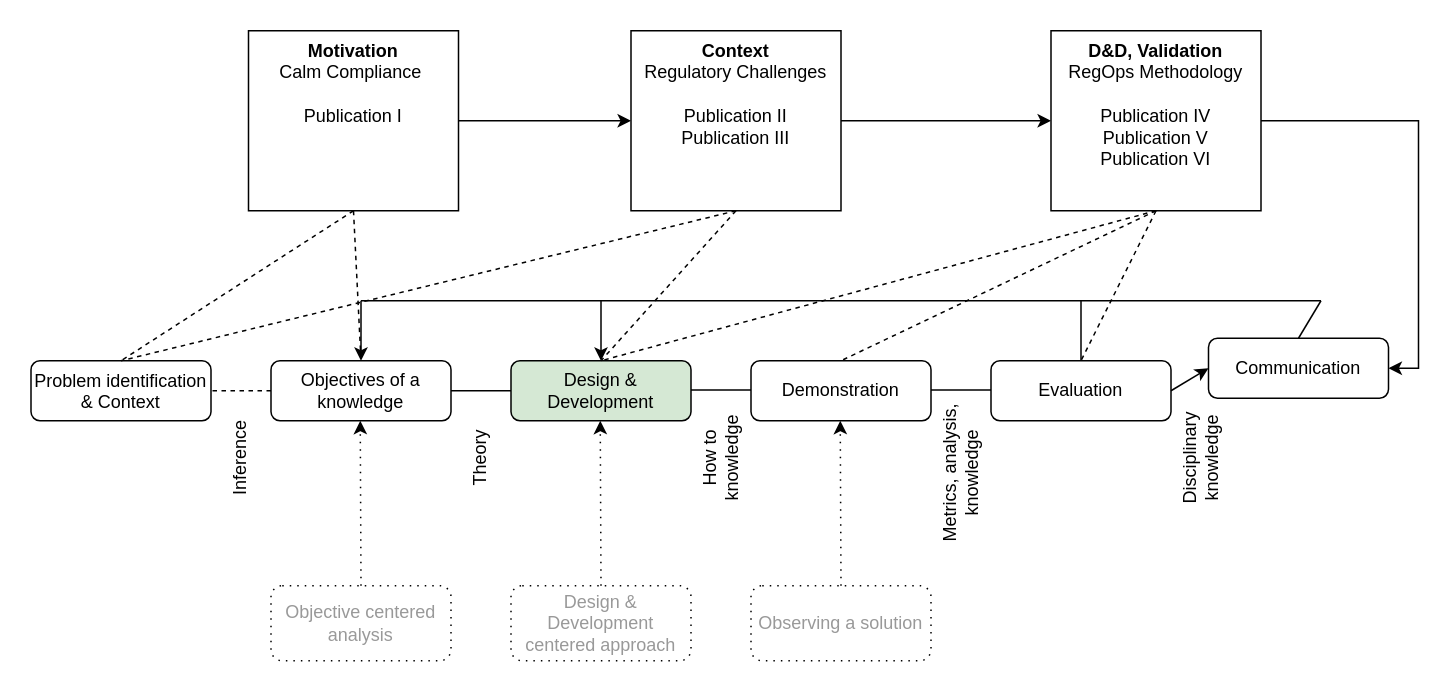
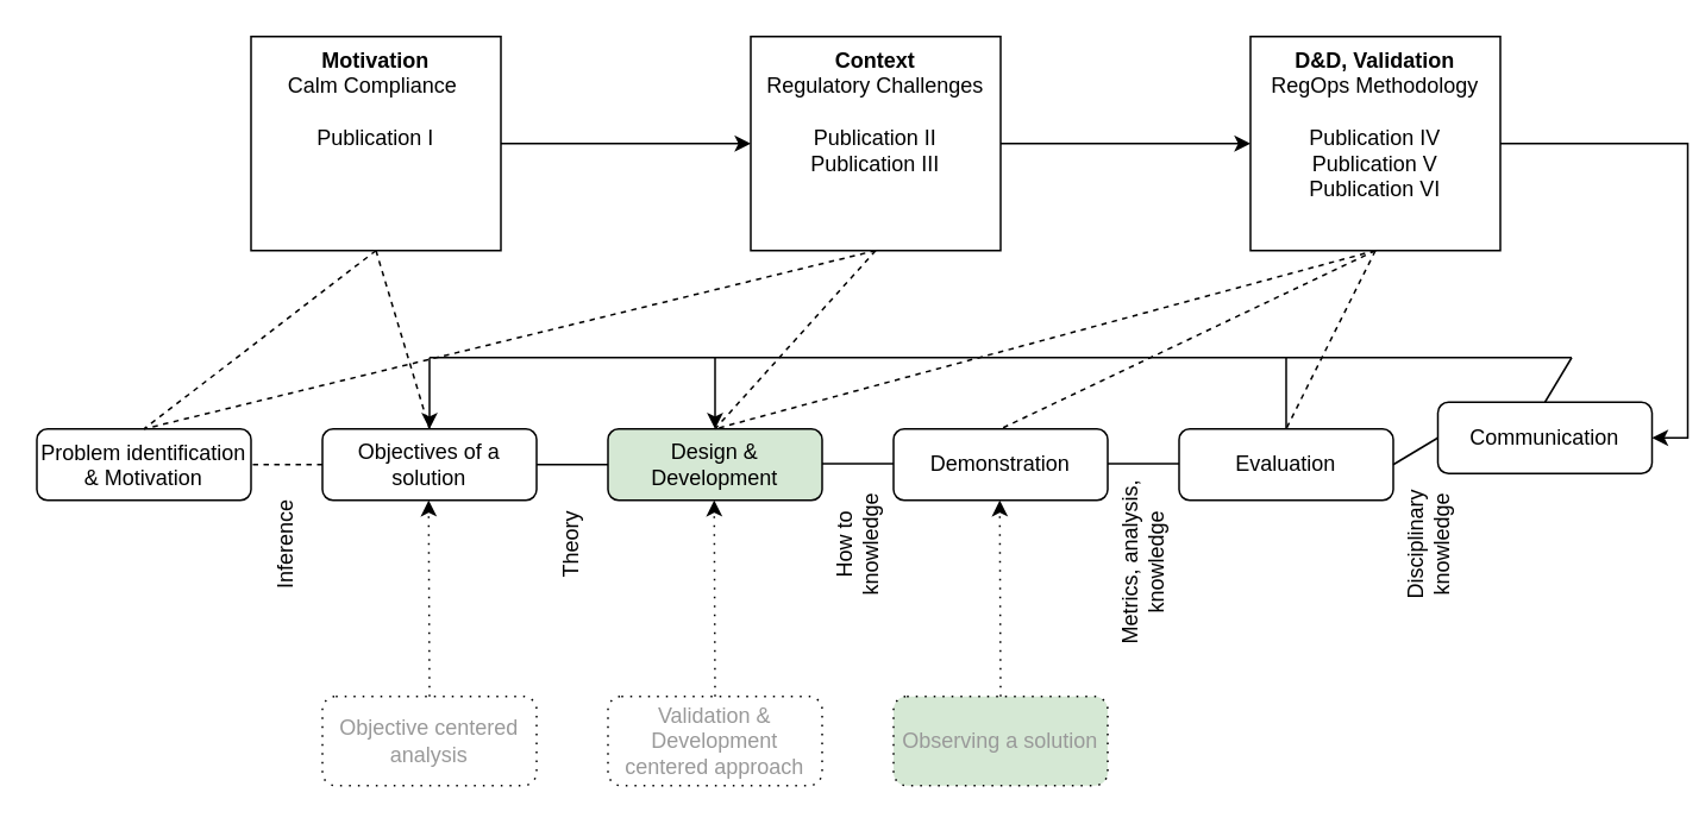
- <mxCell id="32" value="&lt;b&gt;Motivation&lt;br&gt;&lt;/b&gt;Calm Compliance&amp;nbsp;&lt;br&gt;&lt;br&gt;Publication I" style="rounded=0;whiteSpace=wrap;html=1;verticalAlign=top;" parent="1" vertex="1"><mxGeometry x="165" y="20" width="140" height="120" as="geometry" /></mxCell>
+ <mxCell id="32" value="&lt;b&gt;Motivation&lt;br&gt;&lt;/b&gt;Calm Compliance&amp;nbsp;&lt;br&gt;&lt;br&gt;Publication I" style="rounded=0;whiteSpace=wrap;html=1;verticalAlign=top;" parent="1" vertex="1"><mxGeometry x="140" y="20" width="140" height="120" as="geometry" /></mxCell>
- <mxCell id="13" value="" style="endArrow=classic;html=1;rounded=0;entryX=0;entryY=0.5;entryDx=0;entryDy=0;exitX=1;exitY=0.5;exitDx=0;exitDy=0;" parent="1" source="7" target="8" edge="1"><mxGeometry width="50" height="50" relative="1" as="geometry"><mxPoint x="480" y="420" as="sourcePoint" /><mxPoint x="530" y="370" as="targetPoint" /></mxGeometry></mxCell>
+ <mxCell id="13" value="" style="endArrow=none;html=1;rounded=0;entryX=0;entryY=0.5;entryDx=0;entryDy=0;exitX=1;exitY=0.5;exitDx=0;exitDy=0;" parent="1" source="7" target="8" edge="1"><mxGeometry width="50" height="50" relative="1" as="geometry"><mxPoint x="480" y="420" as="sourcePoint" /><mxPoint x="530" y="370" as="targetPoint" /></mxGeometry></mxCell>
- <mxCell id="4" value="Objectives of a knowledge" style="rounded=1;whiteSpace=wrap;html=1;fontSize=12;glass=0;strokeWidth=1;shadow=0;" parent="1" vertex="1"><mxGeometry x="180" y="240" width="120" height="40" as="geometry" /></mxCell>
+ <mxCell id="4" value="Objectives of a solution" style="rounded=1;whiteSpace=wrap;html=1;fontSize=12;glass=0;strokeWidth=1;shadow=0;" parent="1" vertex="1"><mxGeometry x="180" y="240" width="120" height="40" as="geometry" /></mxCell>
- <mxCell id="3" value="Problem identification &amp;amp; Context" style="rounded=1;whiteSpace=wrap;html=1;fontSize=12;glass=0;strokeWidth=1;shadow=0;verticalAlign=top;" parent="1" vertex="1"><mxGeometry x="20" y="240" width="120" height="40" as="geometry" /></mxCell>
+ <mxCell id="3" value="Problem identification &amp;amp; Motivation" style="rounded=1;whiteSpace=wrap;html=1;fontSize=12;glass=0;strokeWidth=1;shadow=0;verticalAlign=top;" parent="1" vertex="1"><mxGeometry x="20" y="240" width="120" height="40" as="geometry" /></mxCell>
- <mxCell id="25" value="Design &amp;amp; Development centered approach" style="rounded=1;whiteSpace=wrap;html=1;fontSize=12;glass=0;strokeWidth=1;shadow=0;verticalAlign=middle;dashed=1;dashPattern=1 4;fontColor=#999999;" parent="1" vertex="1"><mxGeometry x="340" y="390" width="120" height="50" as="geometry" /></mxCell>
+ <mxCell id="25" value="Validation &amp;amp; Development centered approach" style="rounded=1;whiteSpace=wrap;html=1;fontSize=12;glass=0;strokeWidth=1;shadow=0;verticalAlign=middle;dashed=1;dashPattern=1 4;fontColor=#999999;" parent="1" vertex="1"><mxGeometry x="340" y="390" width="120" height="50" as="geometry" /></mxCell>
- <mxCell id="26" value="Observing a solution" style="rounded=1;whiteSpace=wrap;html=1;fontSize=12;glass=0;strokeWidth=1;shadow=0;verticalAlign=middle;dashed=1;dashPattern=1 4;fontColor=#999999;" parent="1" vertex="1"><mxGeometry x="500" y="390" width="120" height="50" as="geometry" /></mxCell>
+ <mxCell id="26" value="Observing a solution" style="rounded=1;whiteSpace=wrap;html=1;fontSize=12;glass=0;strokeWidth=1;shadow=0;verticalAlign=middle;dashed=1;dashPattern=1 4;fontColor=#999999;fillColor=#d5e8d4;" parent="1" vertex="1"><mxGeometry x="500" y="390" width="120" height="50" as="geometry" /></mxCell>
